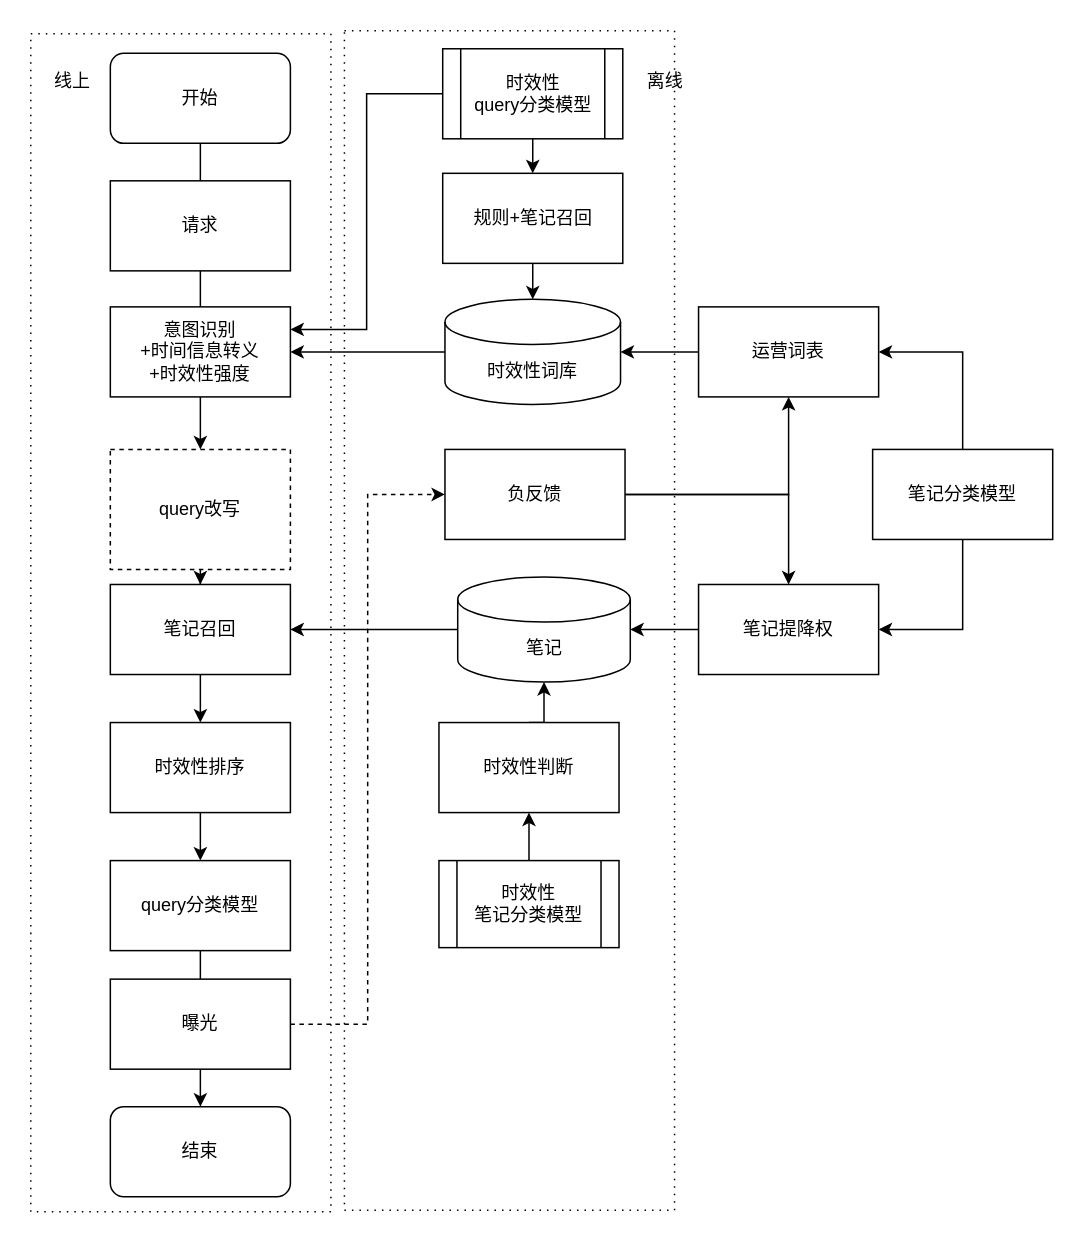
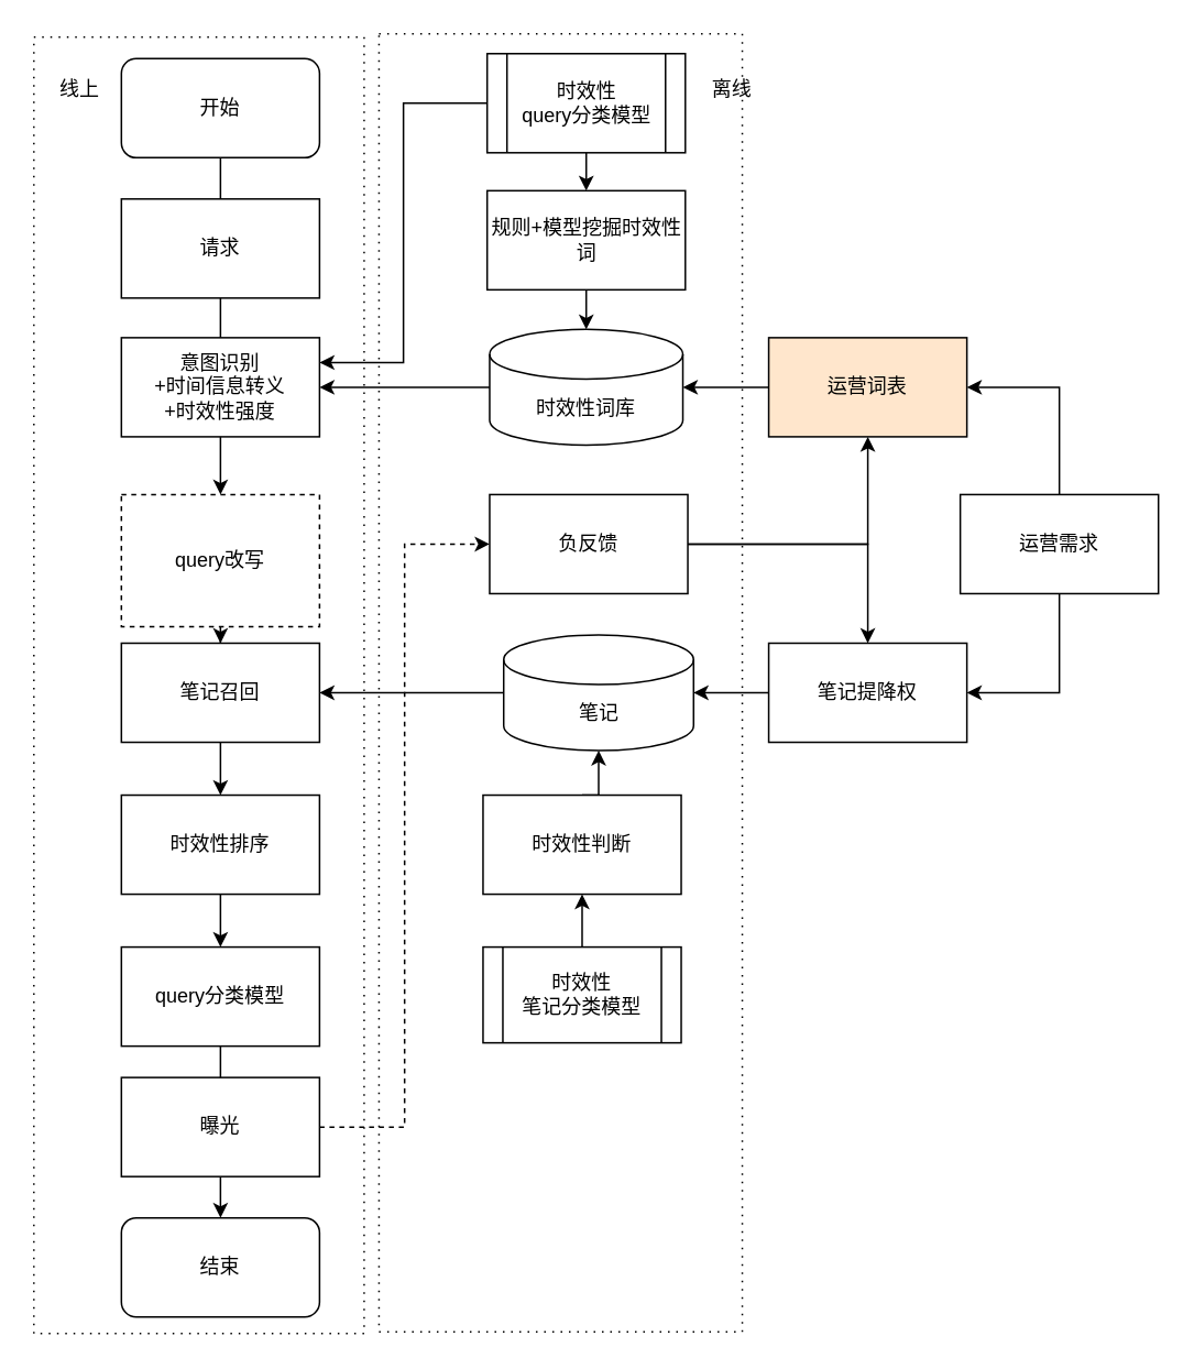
- <mxCell id="7" value="规则+笔记召回" style="rounded=0;whiteSpace=wrap;html=1;" parent="1" vertex="1"><mxGeometry x="294.5" y="115" width="120" height="60" as="geometry" /></mxCell>
+ <mxCell id="7" value="规则+模型挖掘时效性词" style="rounded=0;whiteSpace=wrap;html=1;" parent="1" vertex="1"><mxGeometry x="294.5" y="115" width="120" height="60" as="geometry" /></mxCell>
- <mxCell id="18" value="运营词表" style="rounded=0;whiteSpace=wrap;html=1;" parent="1" vertex="1"><mxGeometry x="465" y="204" width="120" height="60" as="geometry" /></mxCell>
+ <mxCell id="18" value="运营词表" style="rounded=0;whiteSpace=wrap;html=1;fillColor=#ffe6cc;" parent="1" vertex="1"><mxGeometry x="465" y="204" width="120" height="60" as="geometry" /></mxCell>
- <mxCell id="46" value="笔记分类模型" style="rounded=0;whiteSpace=wrap;html=1;" parent="1" vertex="1"><mxGeometry x="581" y="299" width="120" height="60" as="geometry" /></mxCell>
+ <mxCell id="46" value="运营需求" style="rounded=0;whiteSpace=wrap;html=1;" parent="1" vertex="1"><mxGeometry x="581" y="299" width="120" height="60" as="geometry" /></mxCell>
